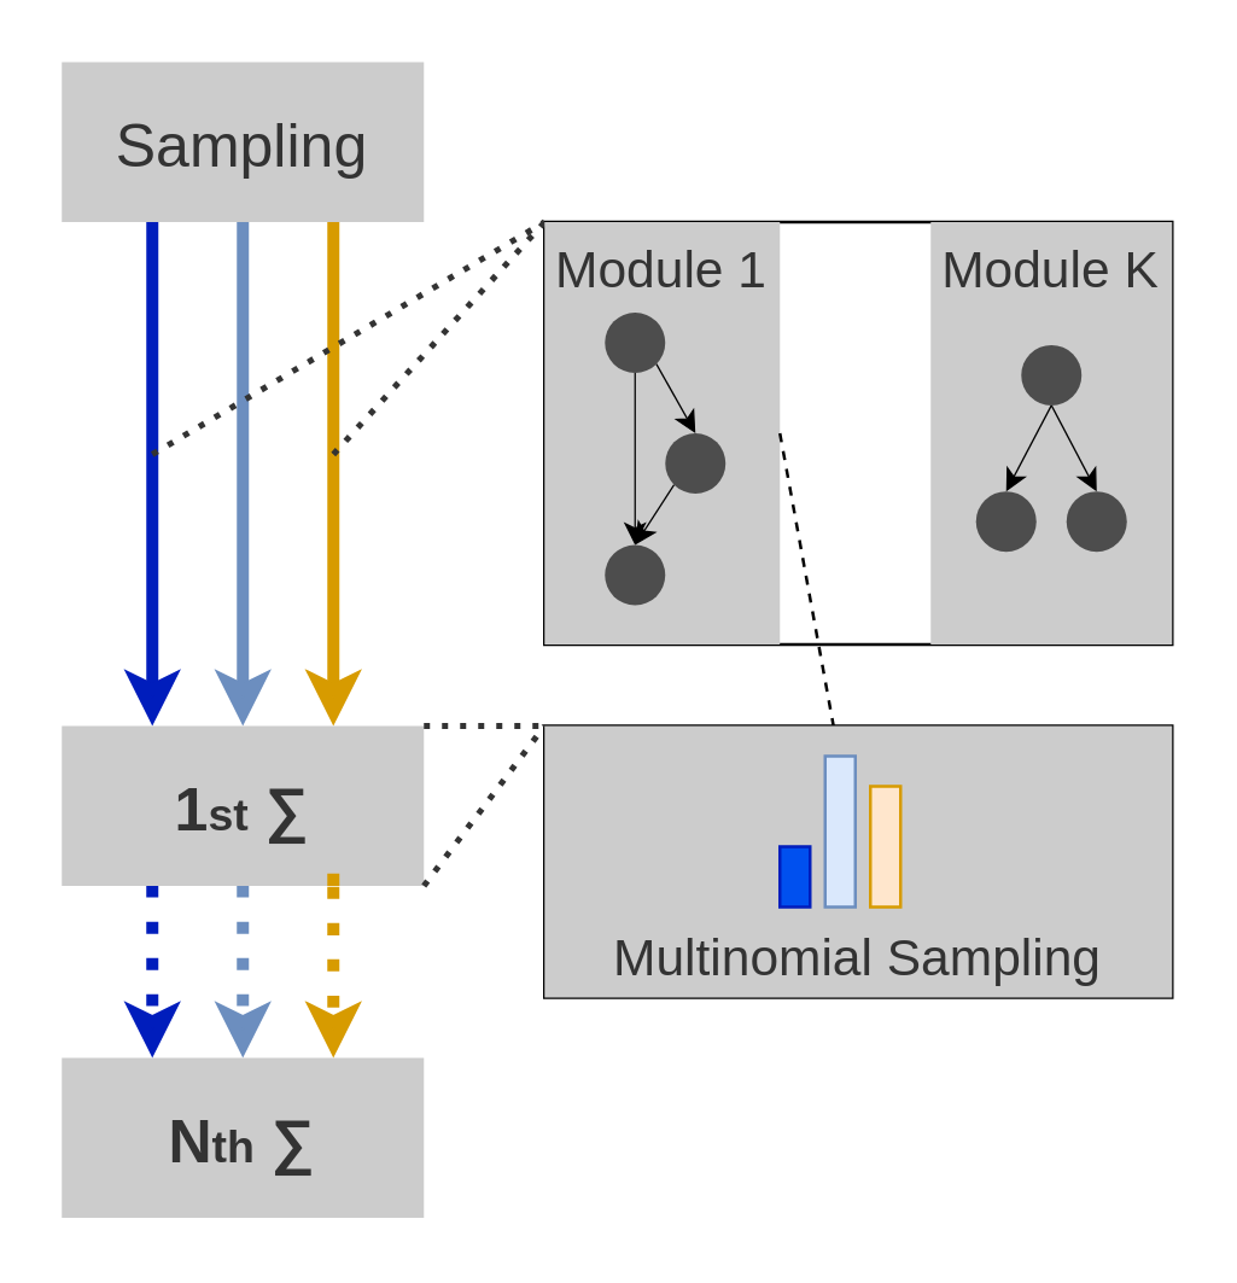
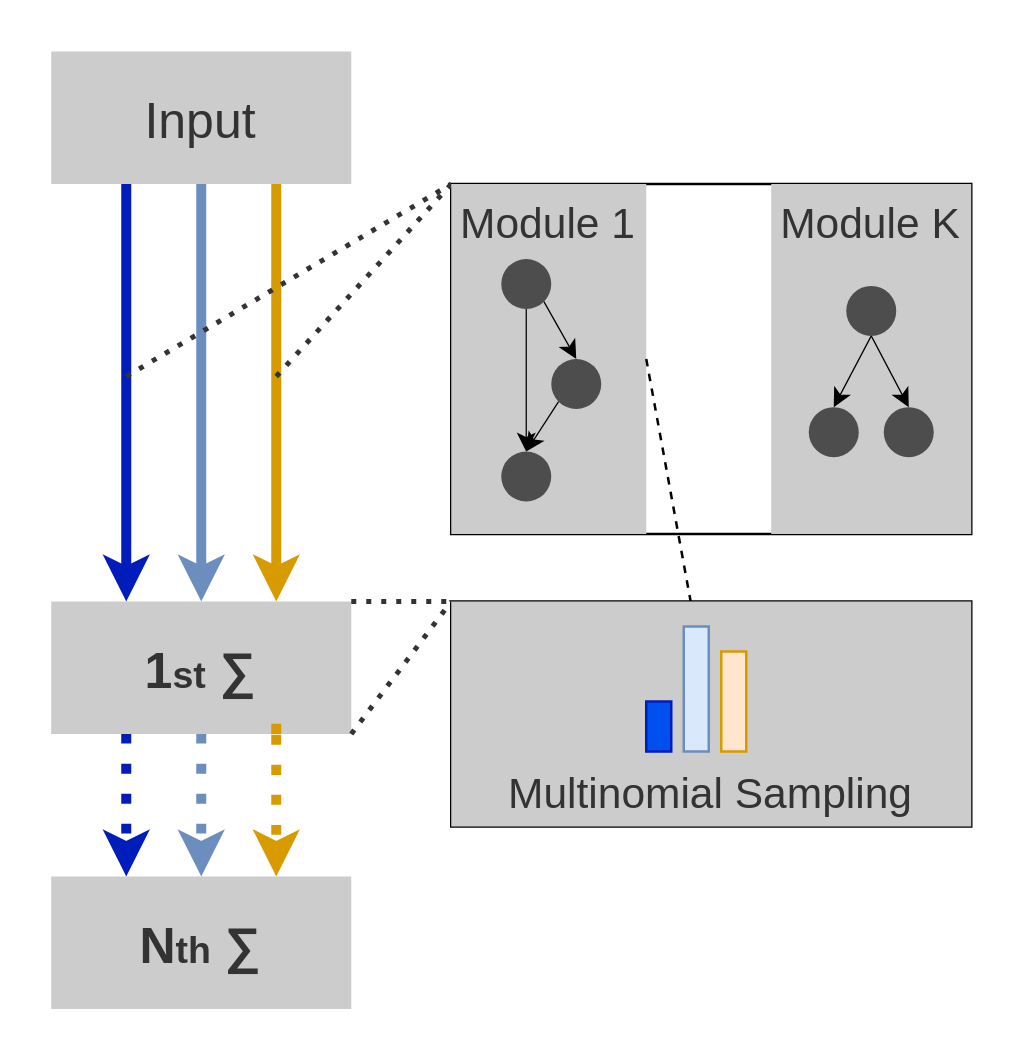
- <mxCell id="7" value="&lt;font style=&quot;font-size: 20px;&quot;&gt;Sampling&lt;/font&gt;" style="rounded=0;whiteSpace=wrap;html=1;fillColor=#CCCCCC;fontColor=#333333;strokeColor=none;" parent="1" vertex="1"><mxGeometry x="20" y="20" width="120" height="53" as="geometry" /></mxCell>
+ <mxCell id="7" value="&lt;font style=&quot;font-size: 20px;&quot;&gt;Input&lt;/font&gt;" style="rounded=0;whiteSpace=wrap;html=1;fillColor=#CCCCCC;fontColor=#333333;strokeColor=none;" parent="1" vertex="1"><mxGeometry x="20" y="20" width="120" height="53" as="geometry" /></mxCell>
